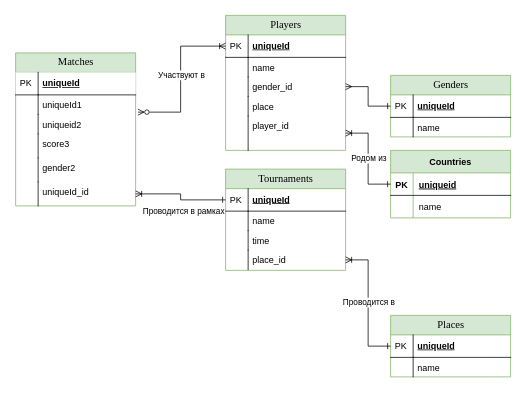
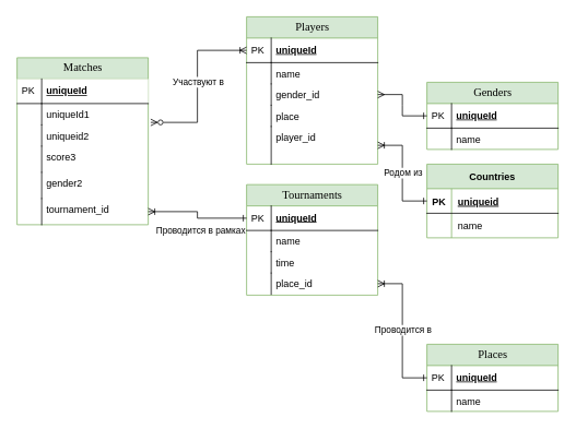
- <mxCell id="24" value="uniqueId_id" style="shape=partialRectangle;top=0;left=0;right=0;bottom=0;html=1;align=left;verticalAlign=top;fillColor=none;spacingLeft=34;spacingRight=4;whiteSpace=wrap;overflow=hidden;rotatable=0;points=[[0,0.5],[1,0.5]];portConstraint=eastwest;dropTarget=0;" parent="13" vertex="1"><mxGeometry y="172" width="160" height="32" as="geometry" /></mxCell>
+ <mxCell id="24" value="tournament_id" style="shape=partialRectangle;top=0;left=0;right=0;bottom=0;html=1;align=left;verticalAlign=top;fillColor=none;spacingLeft=34;spacingRight=4;whiteSpace=wrap;overflow=hidden;rotatable=0;points=[[0,0.5],[1,0.5]];portConstraint=eastwest;dropTarget=0;" parent="13" vertex="1"><mxGeometry y="172" width="160" height="32" as="geometry" /></mxCell>
